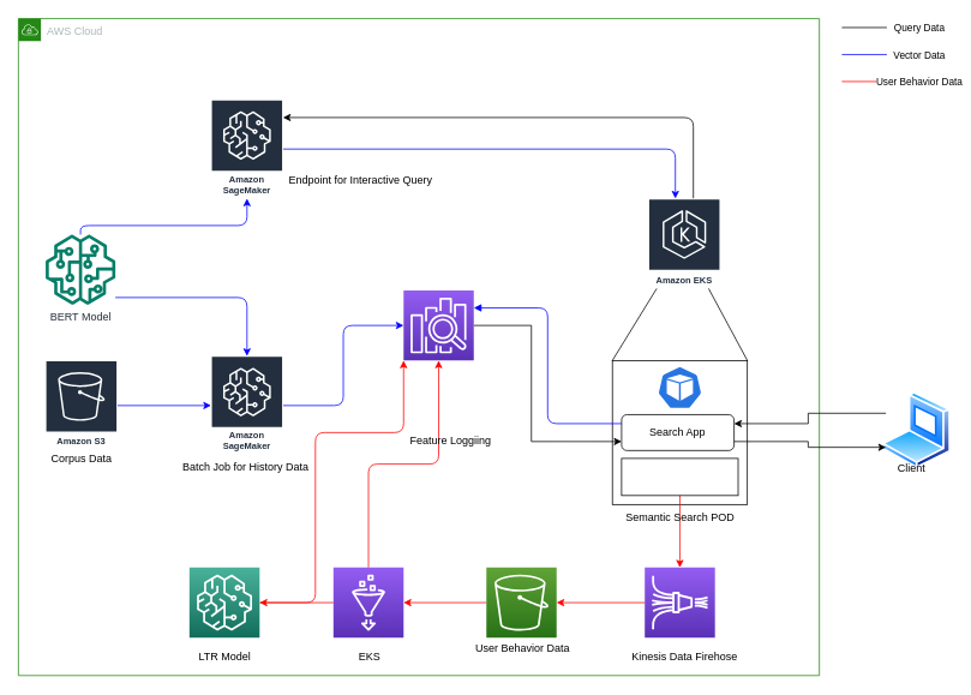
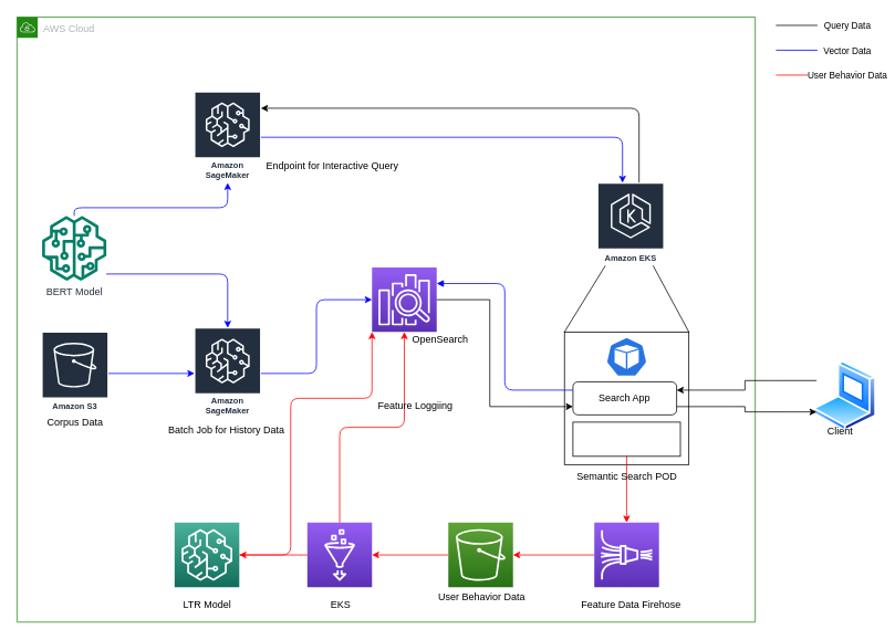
+ <mxCell id="39" value="OpenSearch" style="text;html=1;align=center;verticalAlign=middle;resizable=0;points=[];autosize=1;strokeColor=none;fillColor=none;" parent="2" vertex="1"><mxGeometry x="470" y="380" width="80" height="20" as="geometry" /></mxCell>
- <mxCell id="26" value="Kinesis Data Firehose" style="text;html=1;align=center;verticalAlign=middle;resizable=0;points=[];autosize=1;strokeColor=none;fillColor=none;" parent="2" vertex="1"><mxGeometry x="675" y="700" width="130" height="20" as="geometry" /></mxCell>
+ <mxCell id="26" value="Feature Data Firehose" style="text;html=1;align=center;verticalAlign=middle;resizable=0;points=[];autosize=1;strokeColor=none;fillColor=none;" parent="2" vertex="1"><mxGeometry x="675" y="700" width="130" height="20" as="geometry" /></mxCell>
